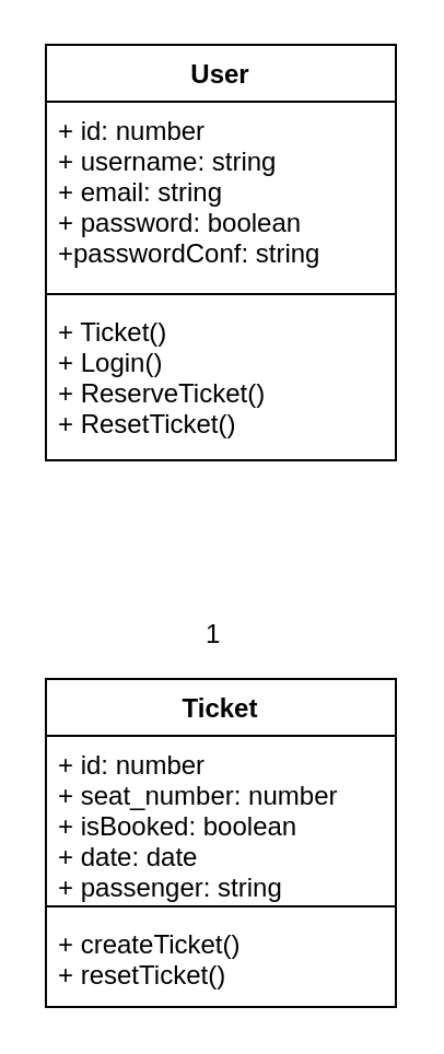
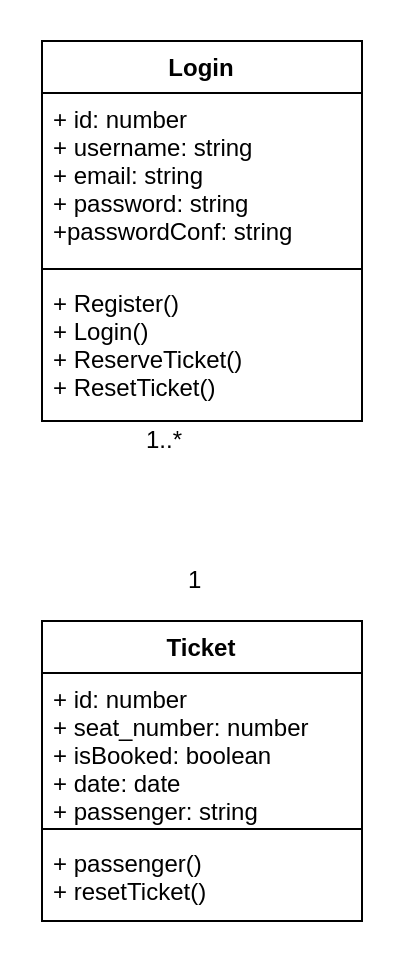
- <mxCell id="2" value="User" style="swimlane;fontStyle=1;align=center;verticalAlign=top;childLayout=stackLayout;horizontal=1;startSize=26;horizontalStack=0;resizeParent=1;resizeParentMax=0;resizeLast=0;collapsible=1;marginBottom=0;" vertex="1" parent="1"><mxGeometry x="20.5" y="20" width="160" height="190" as="geometry" /></mxCell>
+ <mxCell id="2" value="Login" style="swimlane;fontStyle=1;align=center;verticalAlign=top;childLayout=stackLayout;horizontal=1;startSize=26;horizontalStack=0;resizeParent=1;resizeParentMax=0;resizeLast=0;collapsible=1;marginBottom=0;" vertex="1" parent="1"><mxGeometry x="20.5" y="20" width="160" height="190" as="geometry" /></mxCell>
- <mxCell id="3" value="+ id: number&#10;+ username: string&#10;+ email: string&#10;+ password: boolean&#10;+passwordConf: string" style="text;strokeColor=none;fillColor=none;align=left;verticalAlign=top;spacingLeft=4;spacingRight=4;overflow=hidden;rotatable=0;points=[[0,0.5],[1,0.5]];portConstraint=eastwest;fontColor=#000000;labelBackgroundColor=#FFFFFF;" vertex="1" parent="2"><mxGeometry y="26" width="160" height="84" as="geometry" /></mxCell>
+ <mxCell id="3" value="+ id: number&#10;+ username: string&#10;+ email: string&#10;+ password: string&#10;+passwordConf: string" style="text;strokeColor=none;fillColor=none;align=left;verticalAlign=top;spacingLeft=4;spacingRight=4;overflow=hidden;rotatable=0;points=[[0,0.5],[1,0.5]];portConstraint=eastwest;fontColor=#000000;labelBackgroundColor=#FFFFFF;" vertex="1" parent="2"><mxGeometry y="26" width="160" height="84" as="geometry" /></mxCell>
- <mxCell id="5" value="+ Ticket()&#10;+ Login()&#10;+ ReserveTicket()&#10;+ ResetTicket()" style="text;strokeColor=none;fillColor=none;align=left;verticalAlign=top;spacingLeft=4;spacingRight=4;overflow=hidden;rotatable=0;points=[[0,0.5],[1,0.5]];portConstraint=eastwest;" vertex="1" parent="2"><mxGeometry y="118" width="160" height="72" as="geometry" /></mxCell>
+ <mxCell id="5" value="+ Register()&#10;+ Login()&#10;+ ReserveTicket()&#10;+ ResetTicket()" style="text;strokeColor=none;fillColor=none;align=left;verticalAlign=top;spacingLeft=4;spacingRight=4;overflow=hidden;rotatable=0;points=[[0,0.5],[1,0.5]];portConstraint=eastwest;" vertex="1" parent="2"><mxGeometry y="118" width="160" height="72" as="geometry" /></mxCell>
+ <mxCell id="10" value="1..*" style="text;html=1;resizable=0;points=[];autosize=1;align=left;verticalAlign=top;spacingTop=-4;fontColor=#000000;" vertex="1" parent="1"><mxGeometry x="70.5" y="210" width="30" height="20" as="geometry" /></mxCell>
- <mxCell id="9" value="+ createTicket()&#10;+ resetTicket()" style="text;strokeColor=none;fillColor=none;align=left;verticalAlign=top;spacingLeft=4;spacingRight=4;overflow=hidden;rotatable=0;points=[[0,0.5],[1,0.5]];portConstraint=eastwest;" vertex="1" parent="6"><mxGeometry y="108" width="160" height="42" as="geometry" /></mxCell>
+ <mxCell id="9" value="+ passenger()&#10;+ resetTicket()" style="text;strokeColor=none;fillColor=none;align=left;verticalAlign=top;spacingLeft=4;spacingRight=4;overflow=hidden;rotatable=0;points=[[0,0.5],[1,0.5]];portConstraint=eastwest;" vertex="1" parent="6"><mxGeometry y="108" width="160" height="42" as="geometry" /></mxCell>
